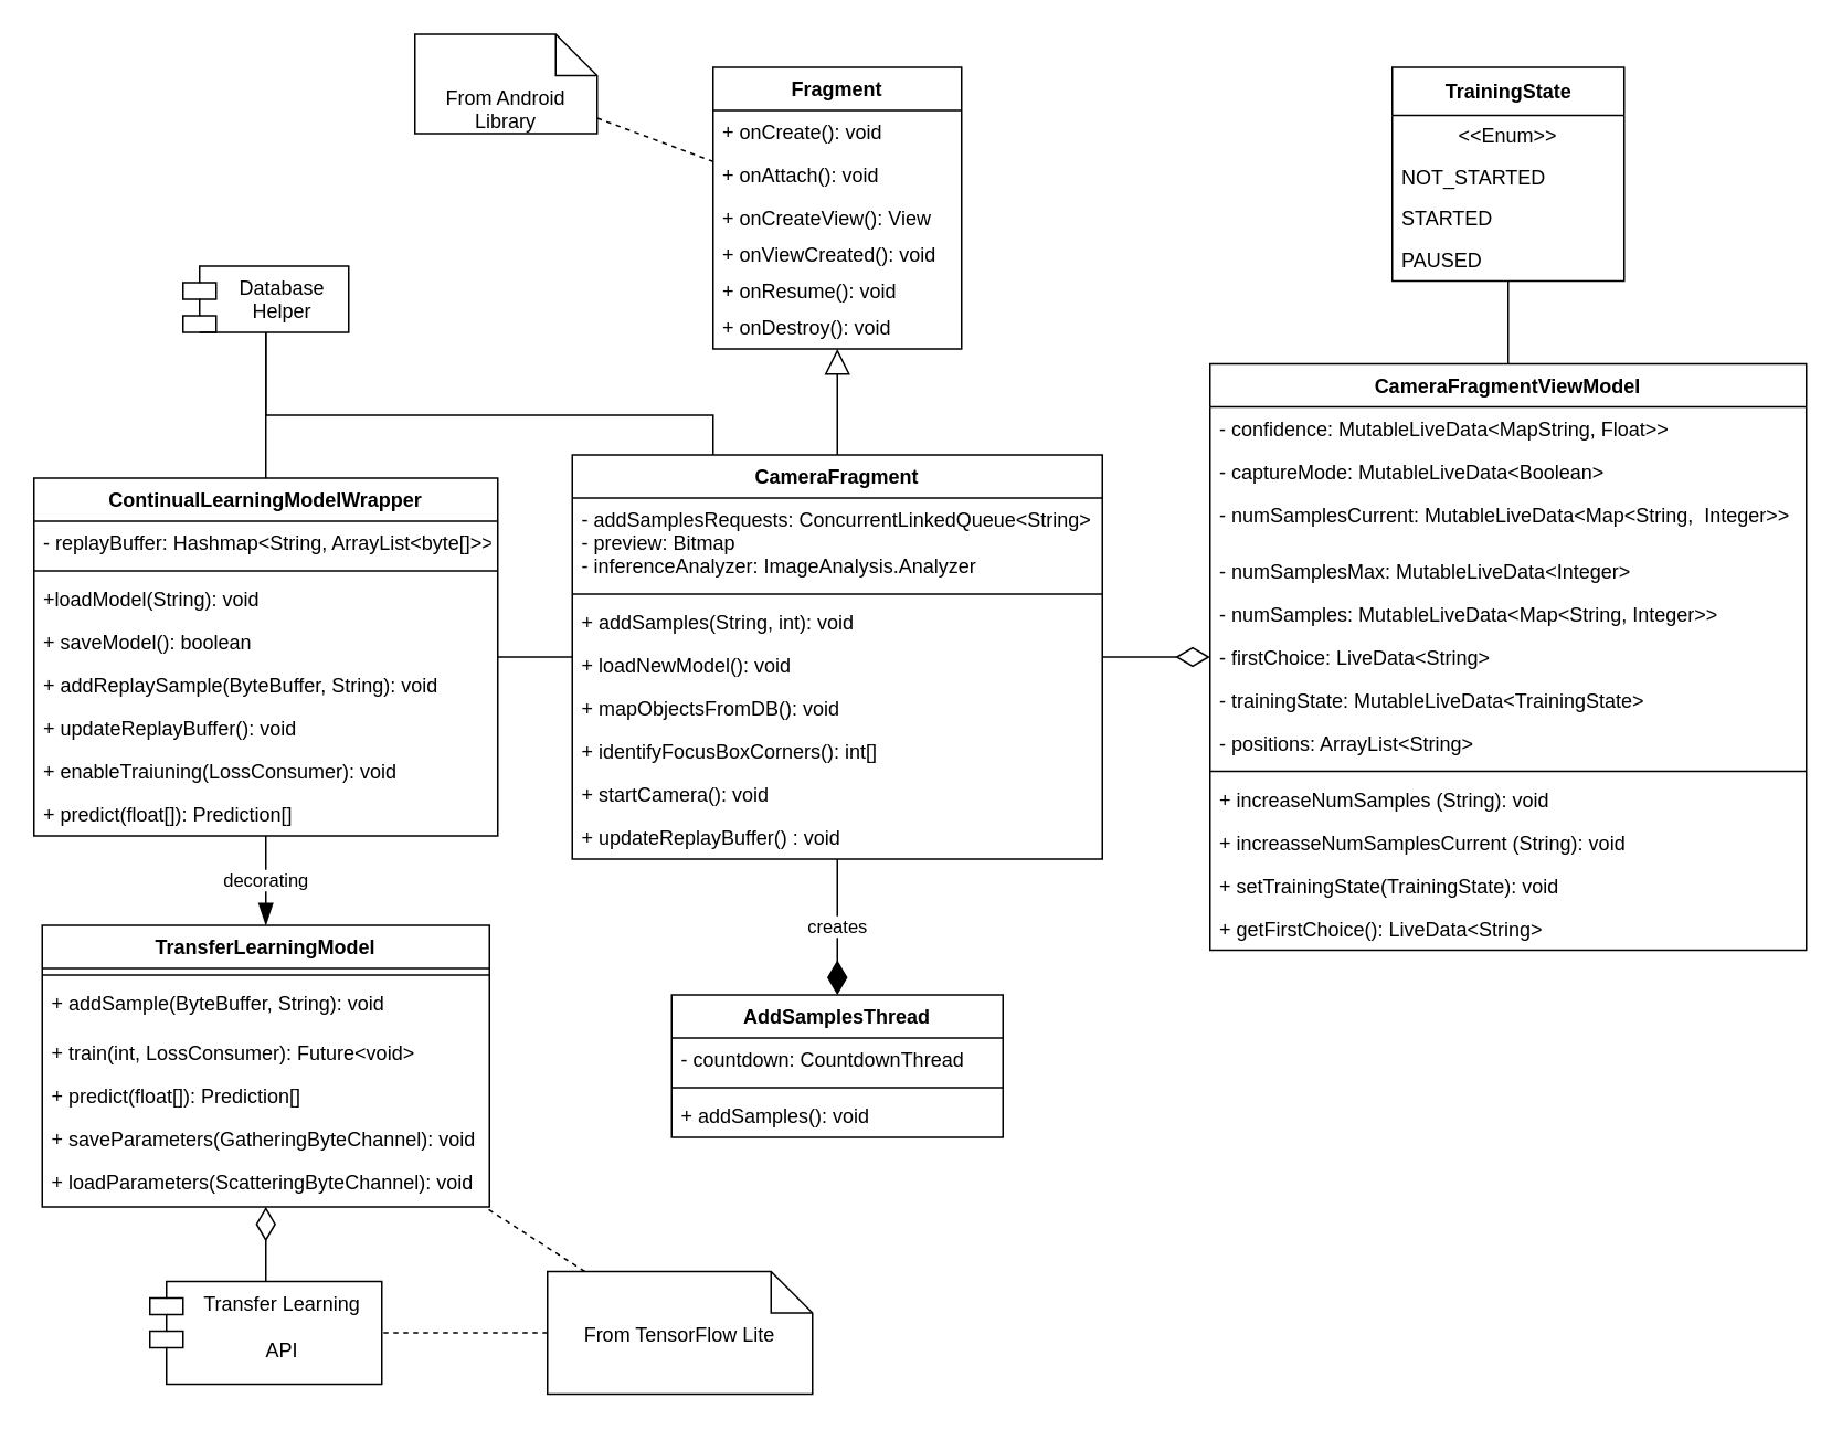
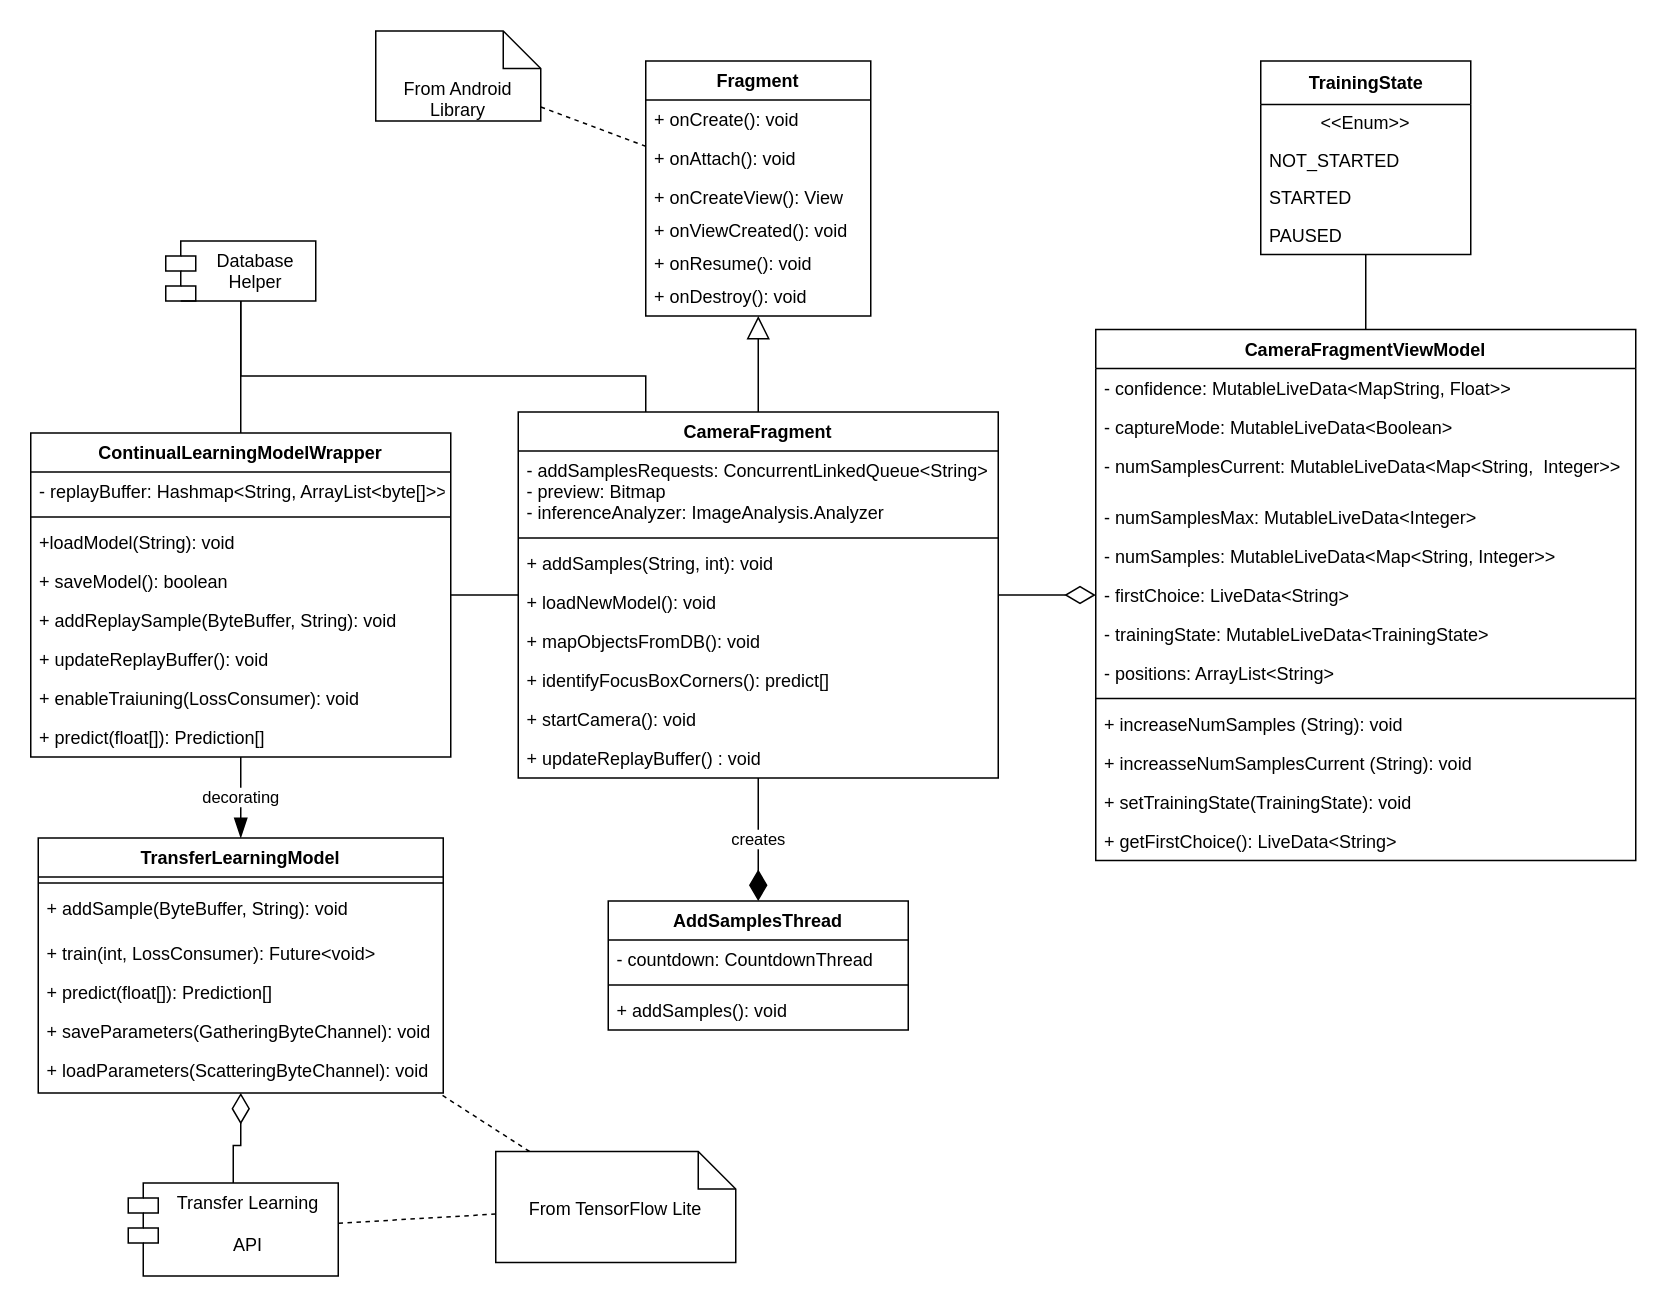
- <mxCell id="13" value="+ identifyFocusBoxCorners(): int[]" style="text;strokeColor=none;fillColor=none;align=left;verticalAlign=top;spacingLeft=4;spacingRight=4;overflow=hidden;rotatable=0;points=[[0,0.5],[1,0.5]];portConstraint=eastwest;" vertex="1" parent="7"><mxGeometry y="166" width="320" height="26" as="geometry" /></mxCell>
+ <mxCell id="13" value="+ identifyFocusBoxCorners(): predict[]" style="text;strokeColor=none;fillColor=none;align=left;verticalAlign=top;spacingLeft=4;spacingRight=4;overflow=hidden;rotatable=0;points=[[0,0.5],[1,0.5]];portConstraint=eastwest;" vertex="1" parent="7"><mxGeometry y="166" width="320" height="26" as="geometry" /></mxCell>
- <mxCell id="72" value="Transfer Learning &#10;&#10;API" style="shape=module;align=left;spacingLeft=20;align=center;verticalAlign=top;" vertex="1" parent="1"><mxGeometry x="90" y="773" width="140" height="62" as="geometry" /></mxCell>
+ <mxCell id="72" value="Transfer Learning &#10;&#10;API" style="shape=module;align=left;spacingLeft=20;align=center;verticalAlign=top;" vertex="1" parent="1"><mxGeometry x="85" y="788" width="140" height="62" as="geometry" /></mxCell>
